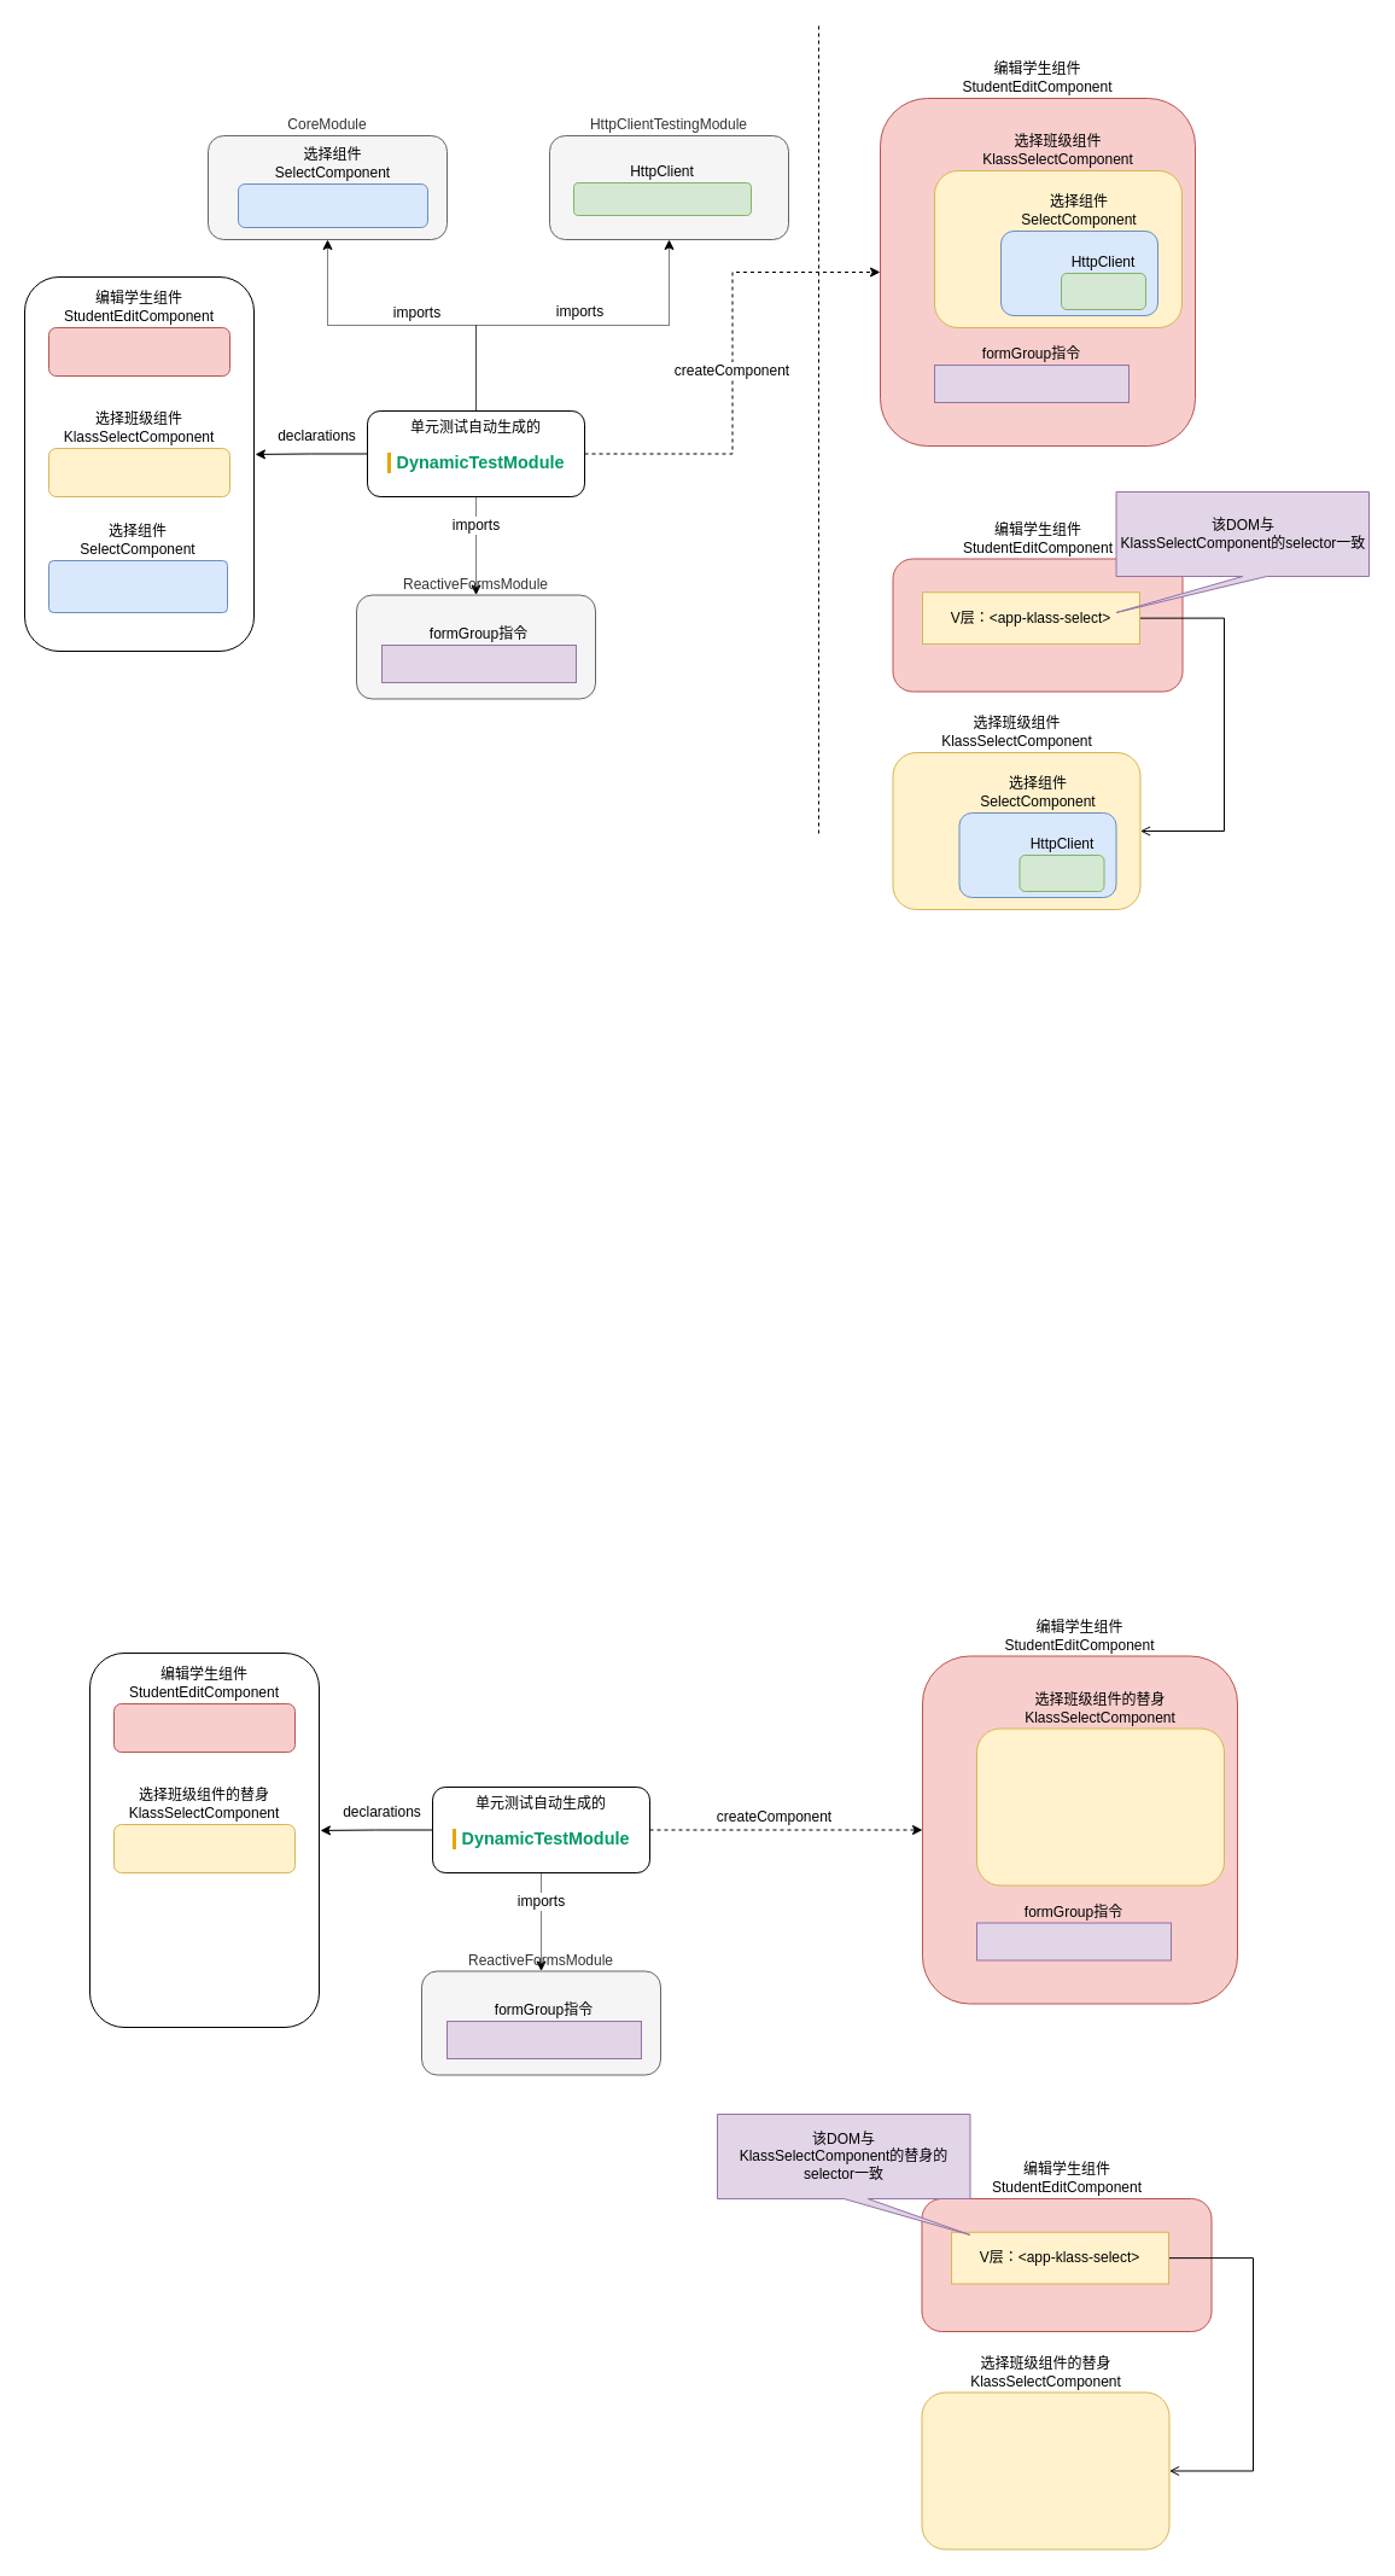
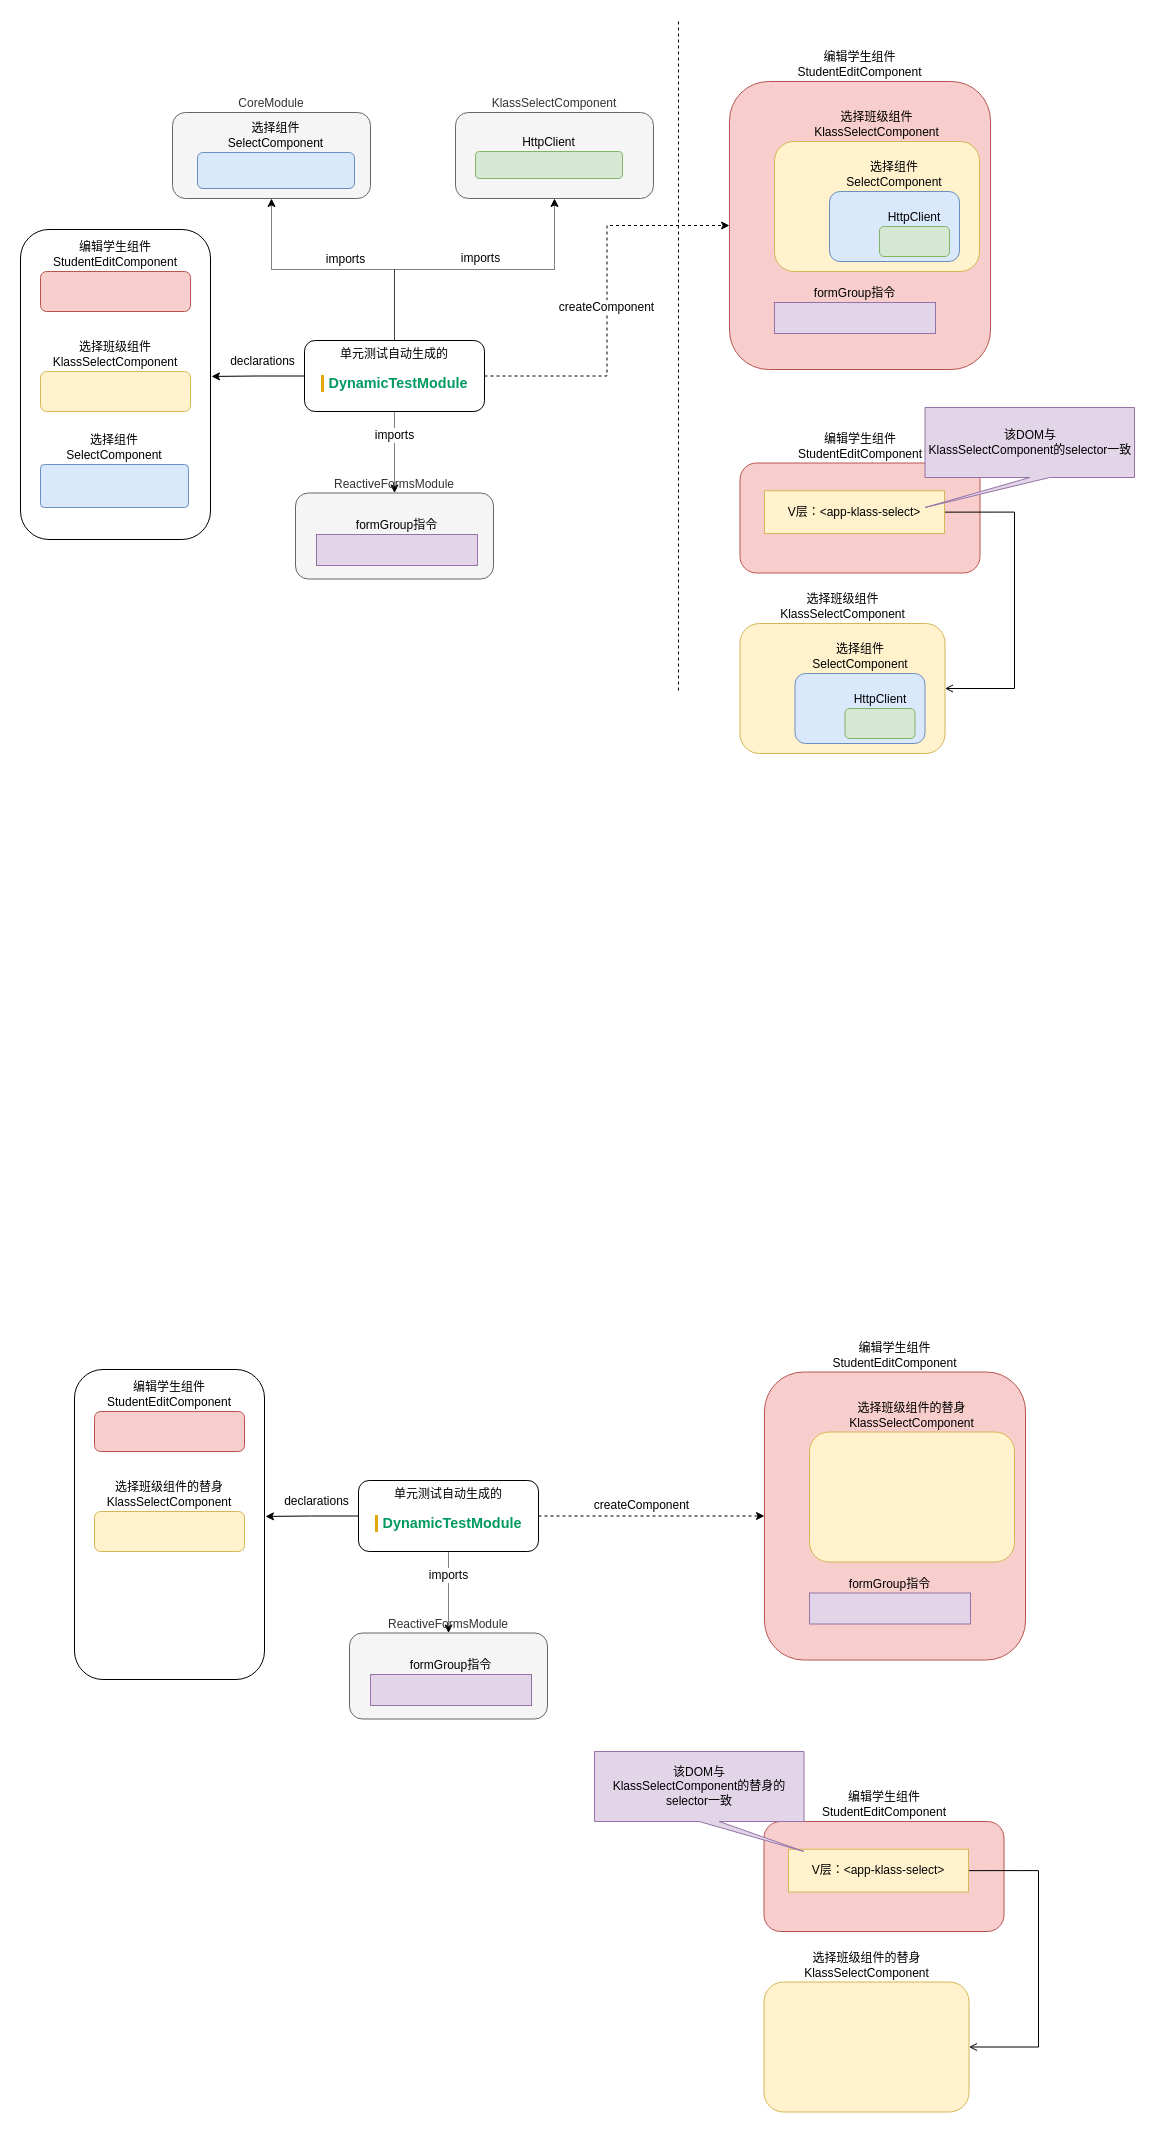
- <mxCell id="20" value="HttpClientTestingModule" style="rounded=1;whiteSpace=wrap;html=1;fontColor=#333333;labelPosition=center;verticalLabelPosition=top;align=center;verticalAlign=bottom;fillColor=#f5f5f5;strokeColor=#666666;" vertex="1" parent="19"><mxGeometry width="198" height="86" as="geometry" /></mxCell>
+ <mxCell id="20" value="KlassSelectComponent" style="rounded=1;whiteSpace=wrap;html=1;fontColor=#333333;labelPosition=center;verticalLabelPosition=top;align=center;verticalAlign=bottom;fillColor=#f5f5f5;strokeColor=#666666;" vertex="1" parent="19"><mxGeometry width="198" height="86" as="geometry" /></mxCell>
